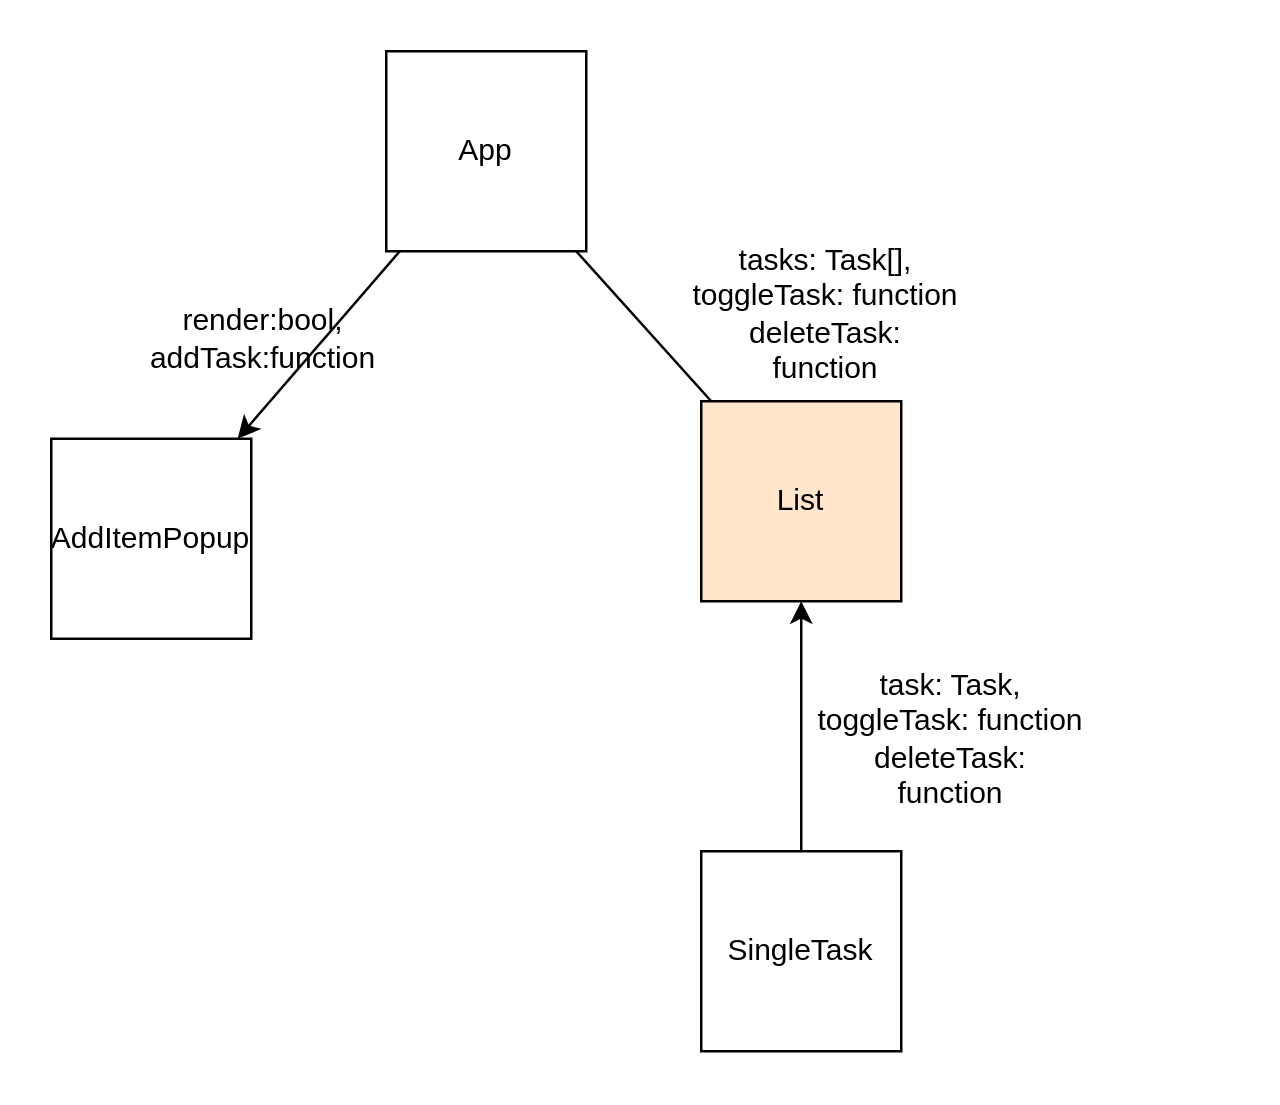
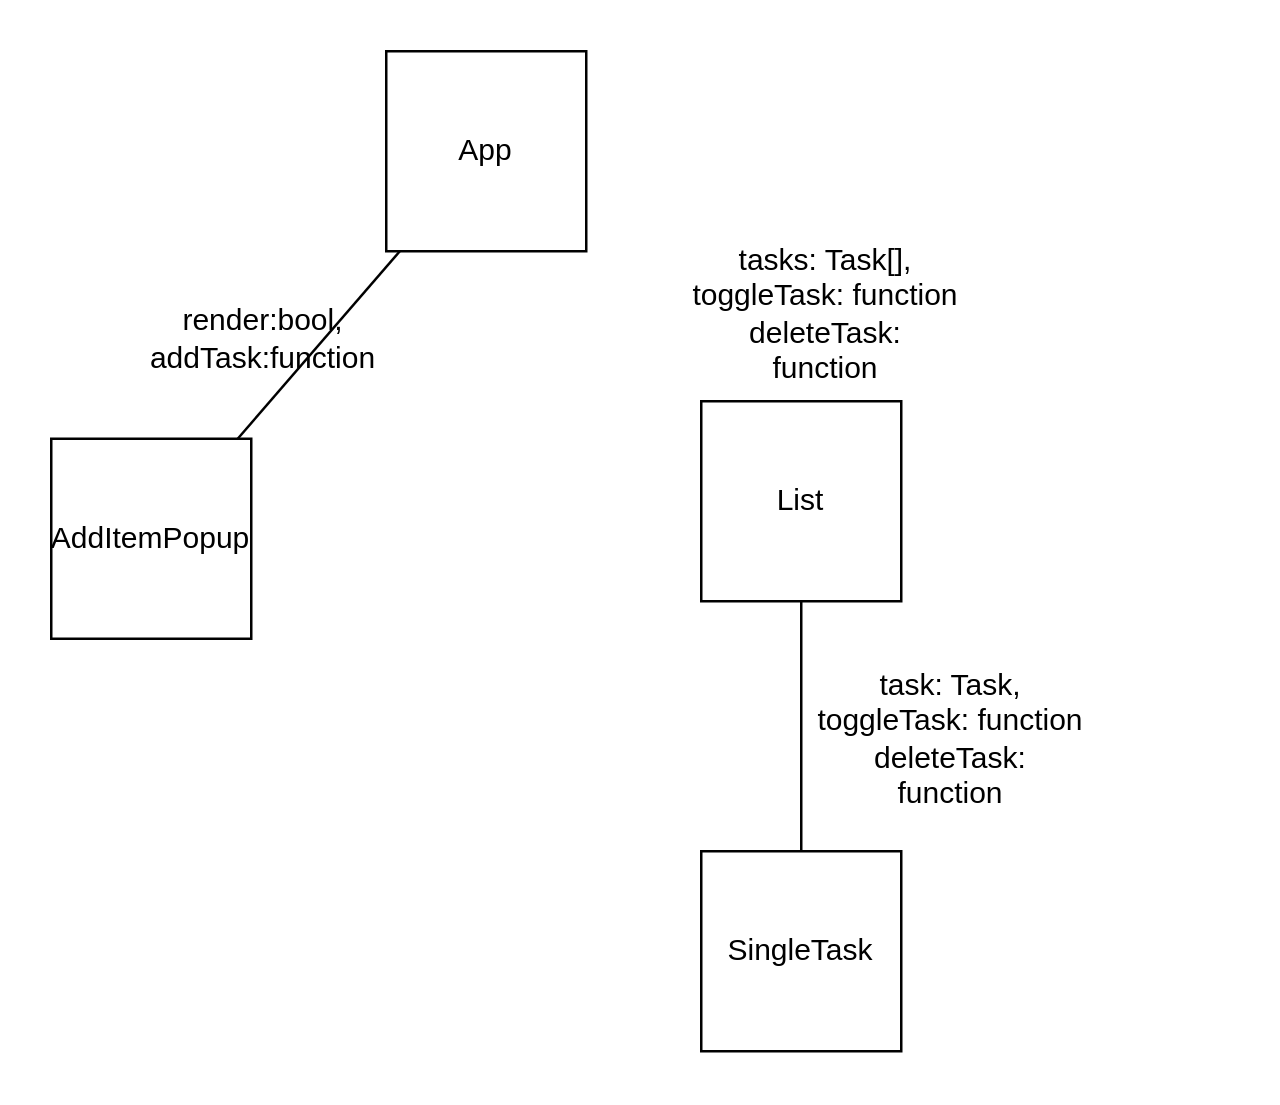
- <mxCell id="6" value="" style="endArrow=none;html=1;rounded=0;" edge="1" parent="1" source="5" target="2"><mxGeometry width="50" height="50" relative="1" as="geometry"><mxPoint x="170" y="250" as="sourcePoint" /><mxPoint x="220" y="200" as="targetPoint" /></mxGeometry></mxCell>
- <mxCell id="3" value="" style="endArrow=classic;html=1;rounded=0;" edge="1" parent="1" source="2" target="4"><mxGeometry width="50" height="50" relative="1" as="geometry"><mxPoint x="104" y="150" as="sourcePoint" /><mxPoint x="154" y="100" as="targetPoint" /></mxGeometry></mxCell>
+ <mxCell id="3" value="" style="endArrow=none;html=1;rounded=0;" edge="1" parent="1" source="2" target="4"><mxGeometry width="50" height="50" relative="1" as="geometry"><mxPoint x="104" y="150" as="sourcePoint" /><mxPoint x="154" y="100" as="targetPoint" /></mxGeometry></mxCell>
- <mxCell id="5" value="List" style="whiteSpace=wrap;html=1;aspect=fixed;fillColor=#ffe6cc;" vertex="1" parent="1"><mxGeometry x="280" y="160" width="80" height="80" as="geometry" /></mxCell>
+ <mxCell id="5" value="List" style="whiteSpace=wrap;html=1;aspect=fixed;" vertex="1" parent="1"><mxGeometry x="280" y="160" width="80" height="80" as="geometry" /></mxCell>
- <mxCell id="7" value="" style="endArrow=classic;html=1;rounded=0;entryX=0.5;entryY=1;entryDx=0;entryDy=0;exitX=0.5;exitY=0;exitDx=0;exitDy=0;" edge="1" parent="1" source="8" target="5"><mxGeometry width="50" height="50" relative="1" as="geometry"><mxPoint x="320" y="310" as="sourcePoint" /><mxPoint x="280" y="200" as="targetPoint" /></mxGeometry></mxCell>
+ <mxCell id="7" value="" style="endArrow=none;html=1;rounded=0;entryX=0.5;entryY=1;entryDx=0;entryDy=0;exitX=0.5;exitY=0;exitDx=0;exitDy=0;" edge="1" parent="1" source="8" target="5"><mxGeometry width="50" height="50" relative="1" as="geometry"><mxPoint x="320" y="310" as="sourcePoint" /><mxPoint x="280" y="200" as="targetPoint" /></mxGeometry></mxCell>
